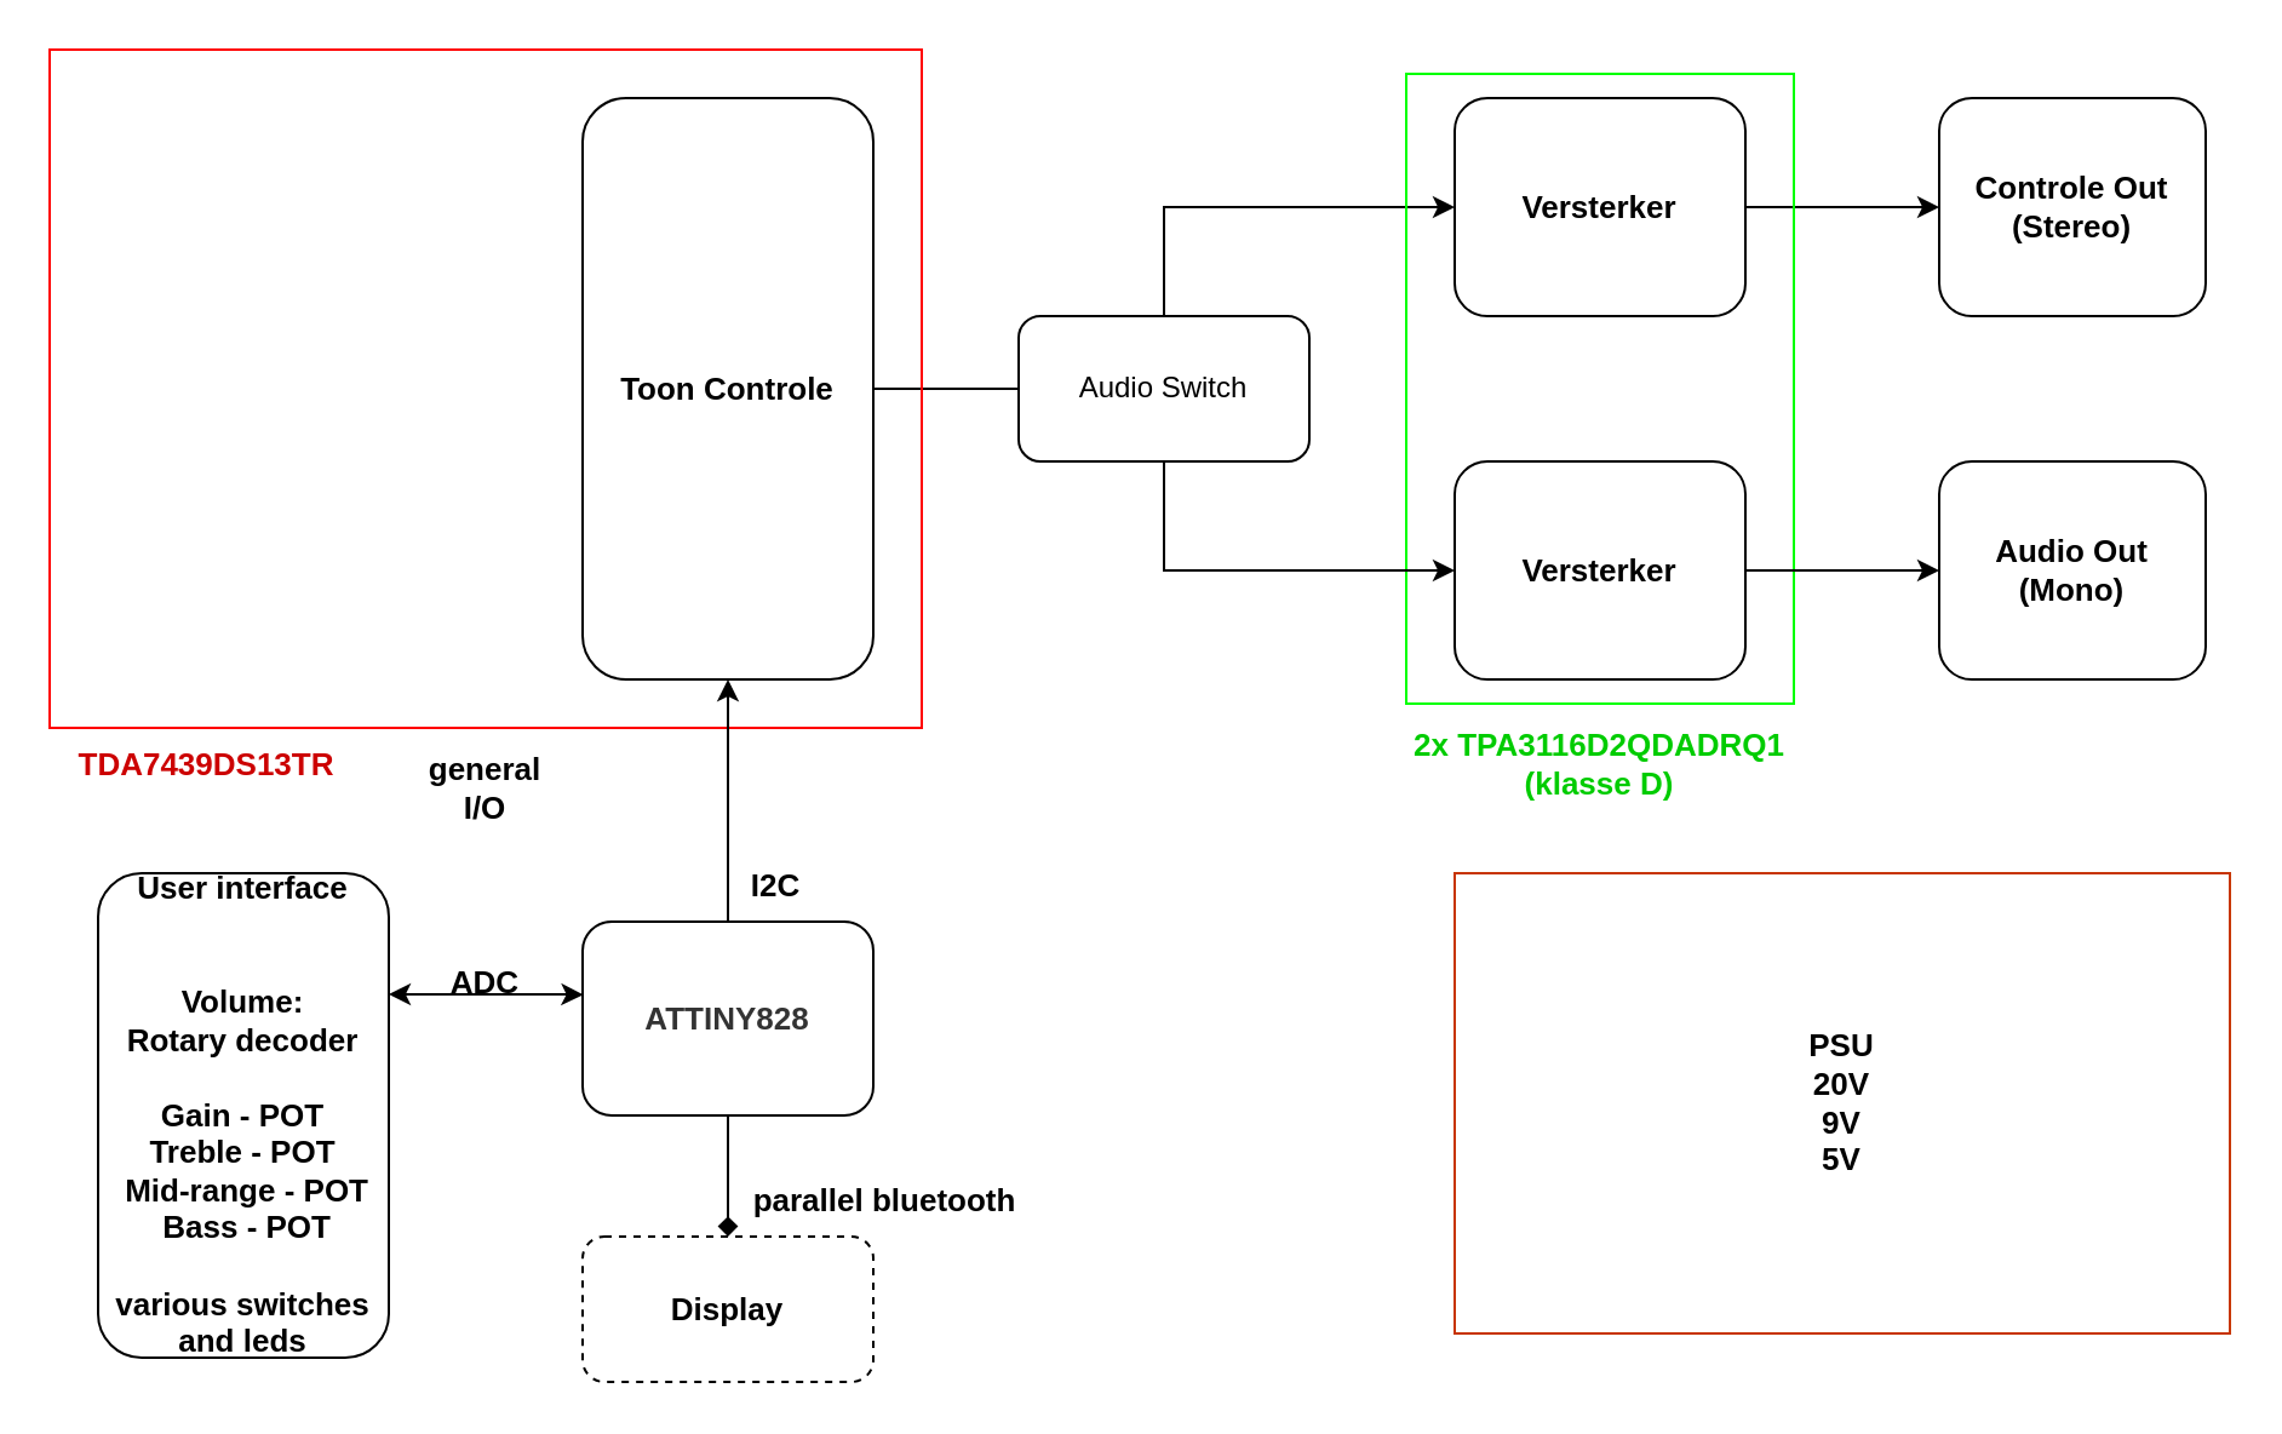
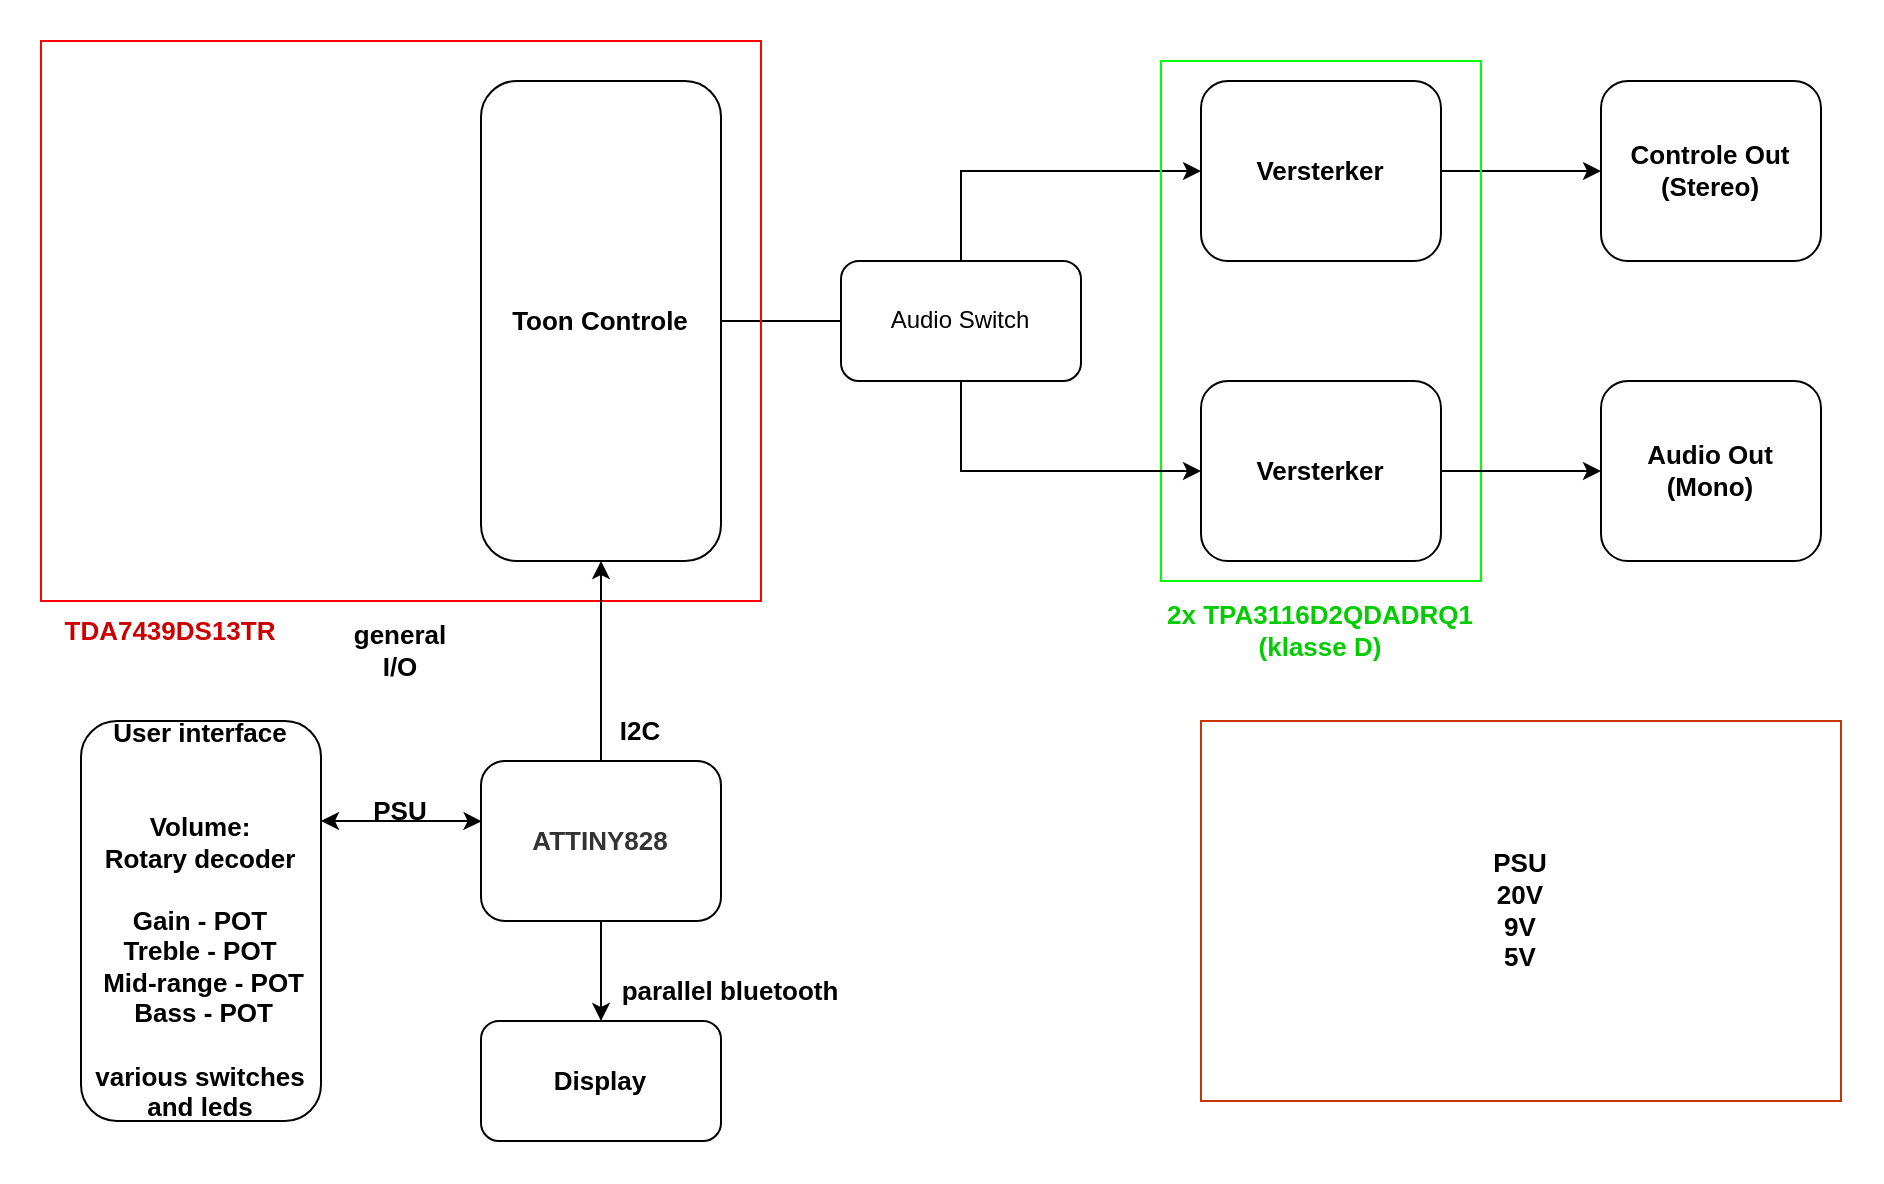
- <mxCell id="16" value="ADC" style="text;html=1;strokeColor=none;fillColor=none;align=center;verticalAlign=middle;whiteSpace=wrap;rounded=0;fontColor=#000000;fontStyle=1;horizontal=1;fontSize=13;" parent="1" vertex="1"><mxGeometry x="170" y="390" width="60" height="30" as="geometry" /></mxCell>
+ <mxCell id="16" value="PSU" style="text;html=1;strokeColor=none;fillColor=none;align=center;verticalAlign=middle;whiteSpace=wrap;rounded=0;fontColor=#000000;fontStyle=1;horizontal=1;fontSize=13;" parent="1" vertex="1"><mxGeometry x="170" y="390" width="60" height="30" as="geometry" /></mxCell>
- <mxCell id="12" value="" style="edgeStyle=orthogonalEdgeStyle;rounded=0;orthogonalLoop=1;jettySize=auto;html=1;fontColor=#000000;exitX=0.5;exitY=1;exitDx=0;exitDy=0;fontStyle=1;verticalAlign=middle;horizontal=1;fontSize=13;endArrow=diamond;" parent="1" source="15" target="18" edge="1"><mxGeometry relative="1" as="geometry" /></mxCell>
+ <mxCell id="12" value="" style="edgeStyle=orthogonalEdgeStyle;rounded=0;orthogonalLoop=1;jettySize=auto;html=1;fontColor=#000000;exitX=0.5;exitY=1;exitDx=0;exitDy=0;fontStyle=1;verticalAlign=middle;horizontal=1;fontSize=13;" parent="1" source="15" target="18" edge="1"><mxGeometry relative="1" as="geometry" /></mxCell>
- <mxCell id="18" value="&lt;font color=&quot;#000000&quot; style=&quot;font-size: 13px;&quot;&gt;Display&lt;/font&gt;" style="whiteSpace=wrap;html=1;fillColor=none;fontColor=#00CC00;rounded=1;fontStyle=1;verticalAlign=middle;horizontal=1;fontSize=13;dashed=1;" parent="1" vertex="1"><mxGeometry x="240" y="510" width="120" height="60" as="geometry" /></mxCell>
+ <mxCell id="18" value="&lt;font color=&quot;#000000&quot; style=&quot;font-size: 13px;&quot;&gt;Display&lt;/font&gt;" style="whiteSpace=wrap;html=1;fillColor=none;fontColor=#00CC00;rounded=1;fontStyle=1;verticalAlign=middle;horizontal=1;fontSize=13;" parent="1" vertex="1"><mxGeometry x="240" y="510" width="120" height="60" as="geometry" /></mxCell>
